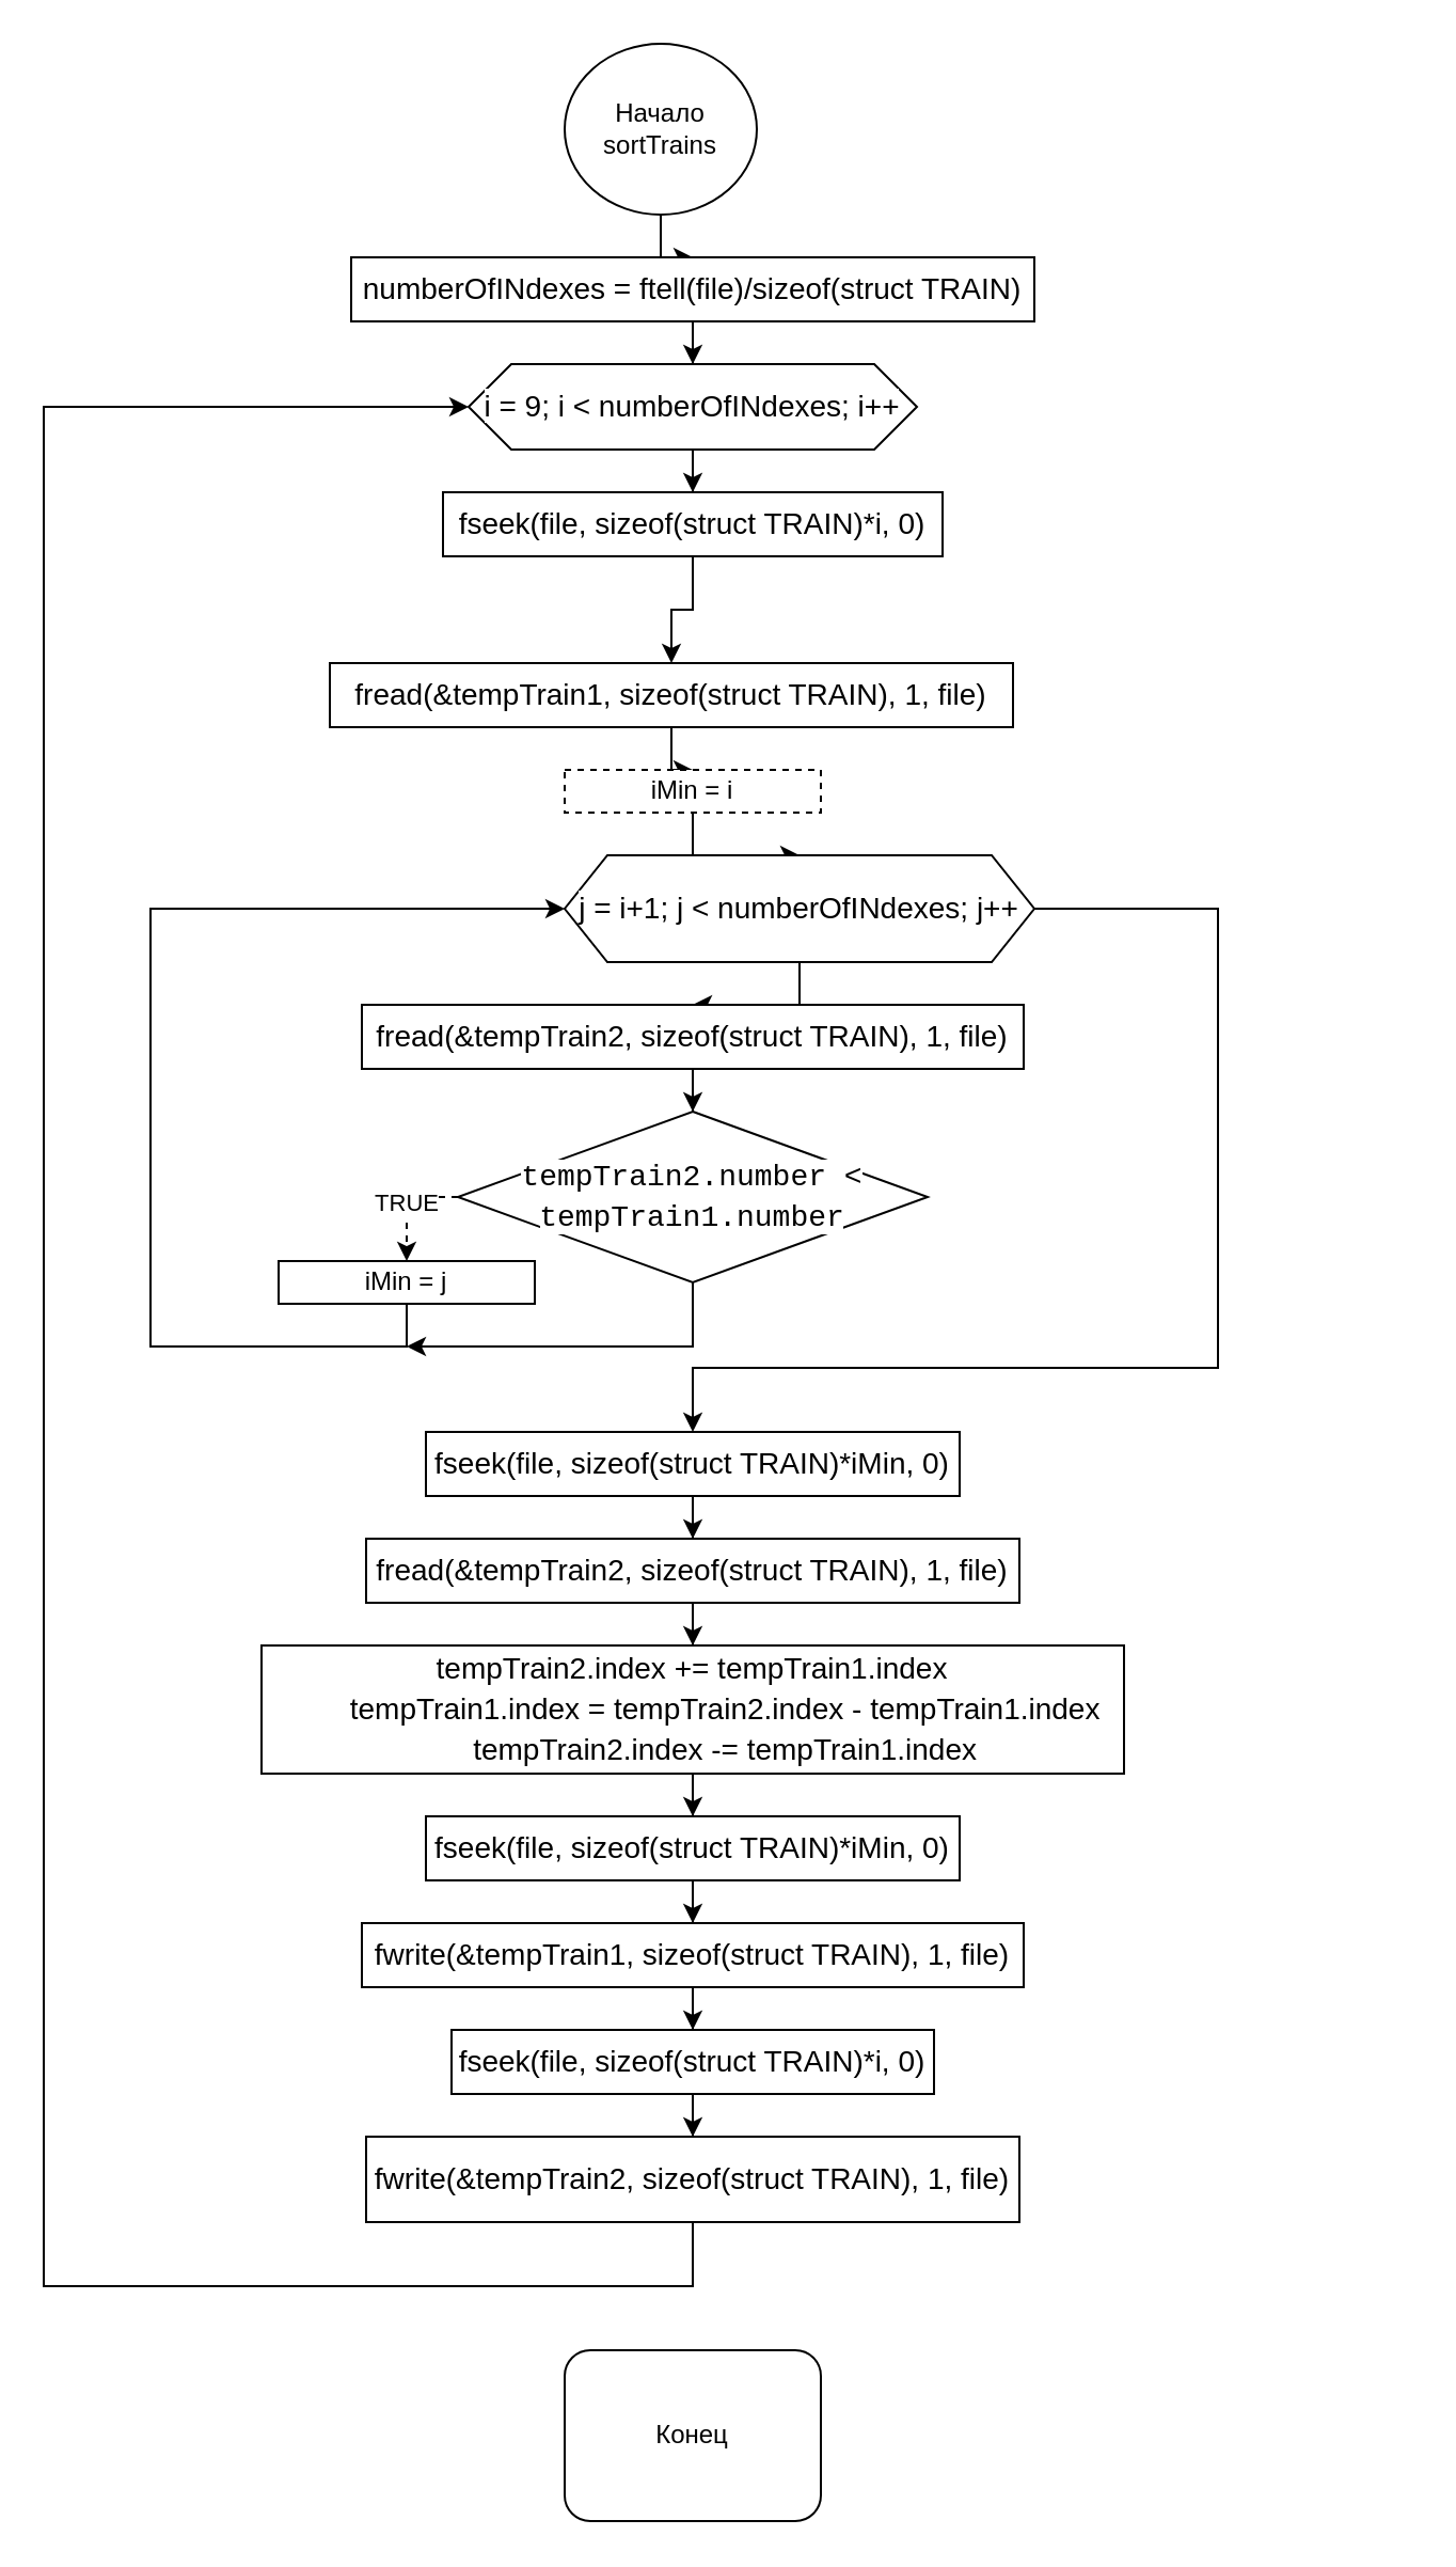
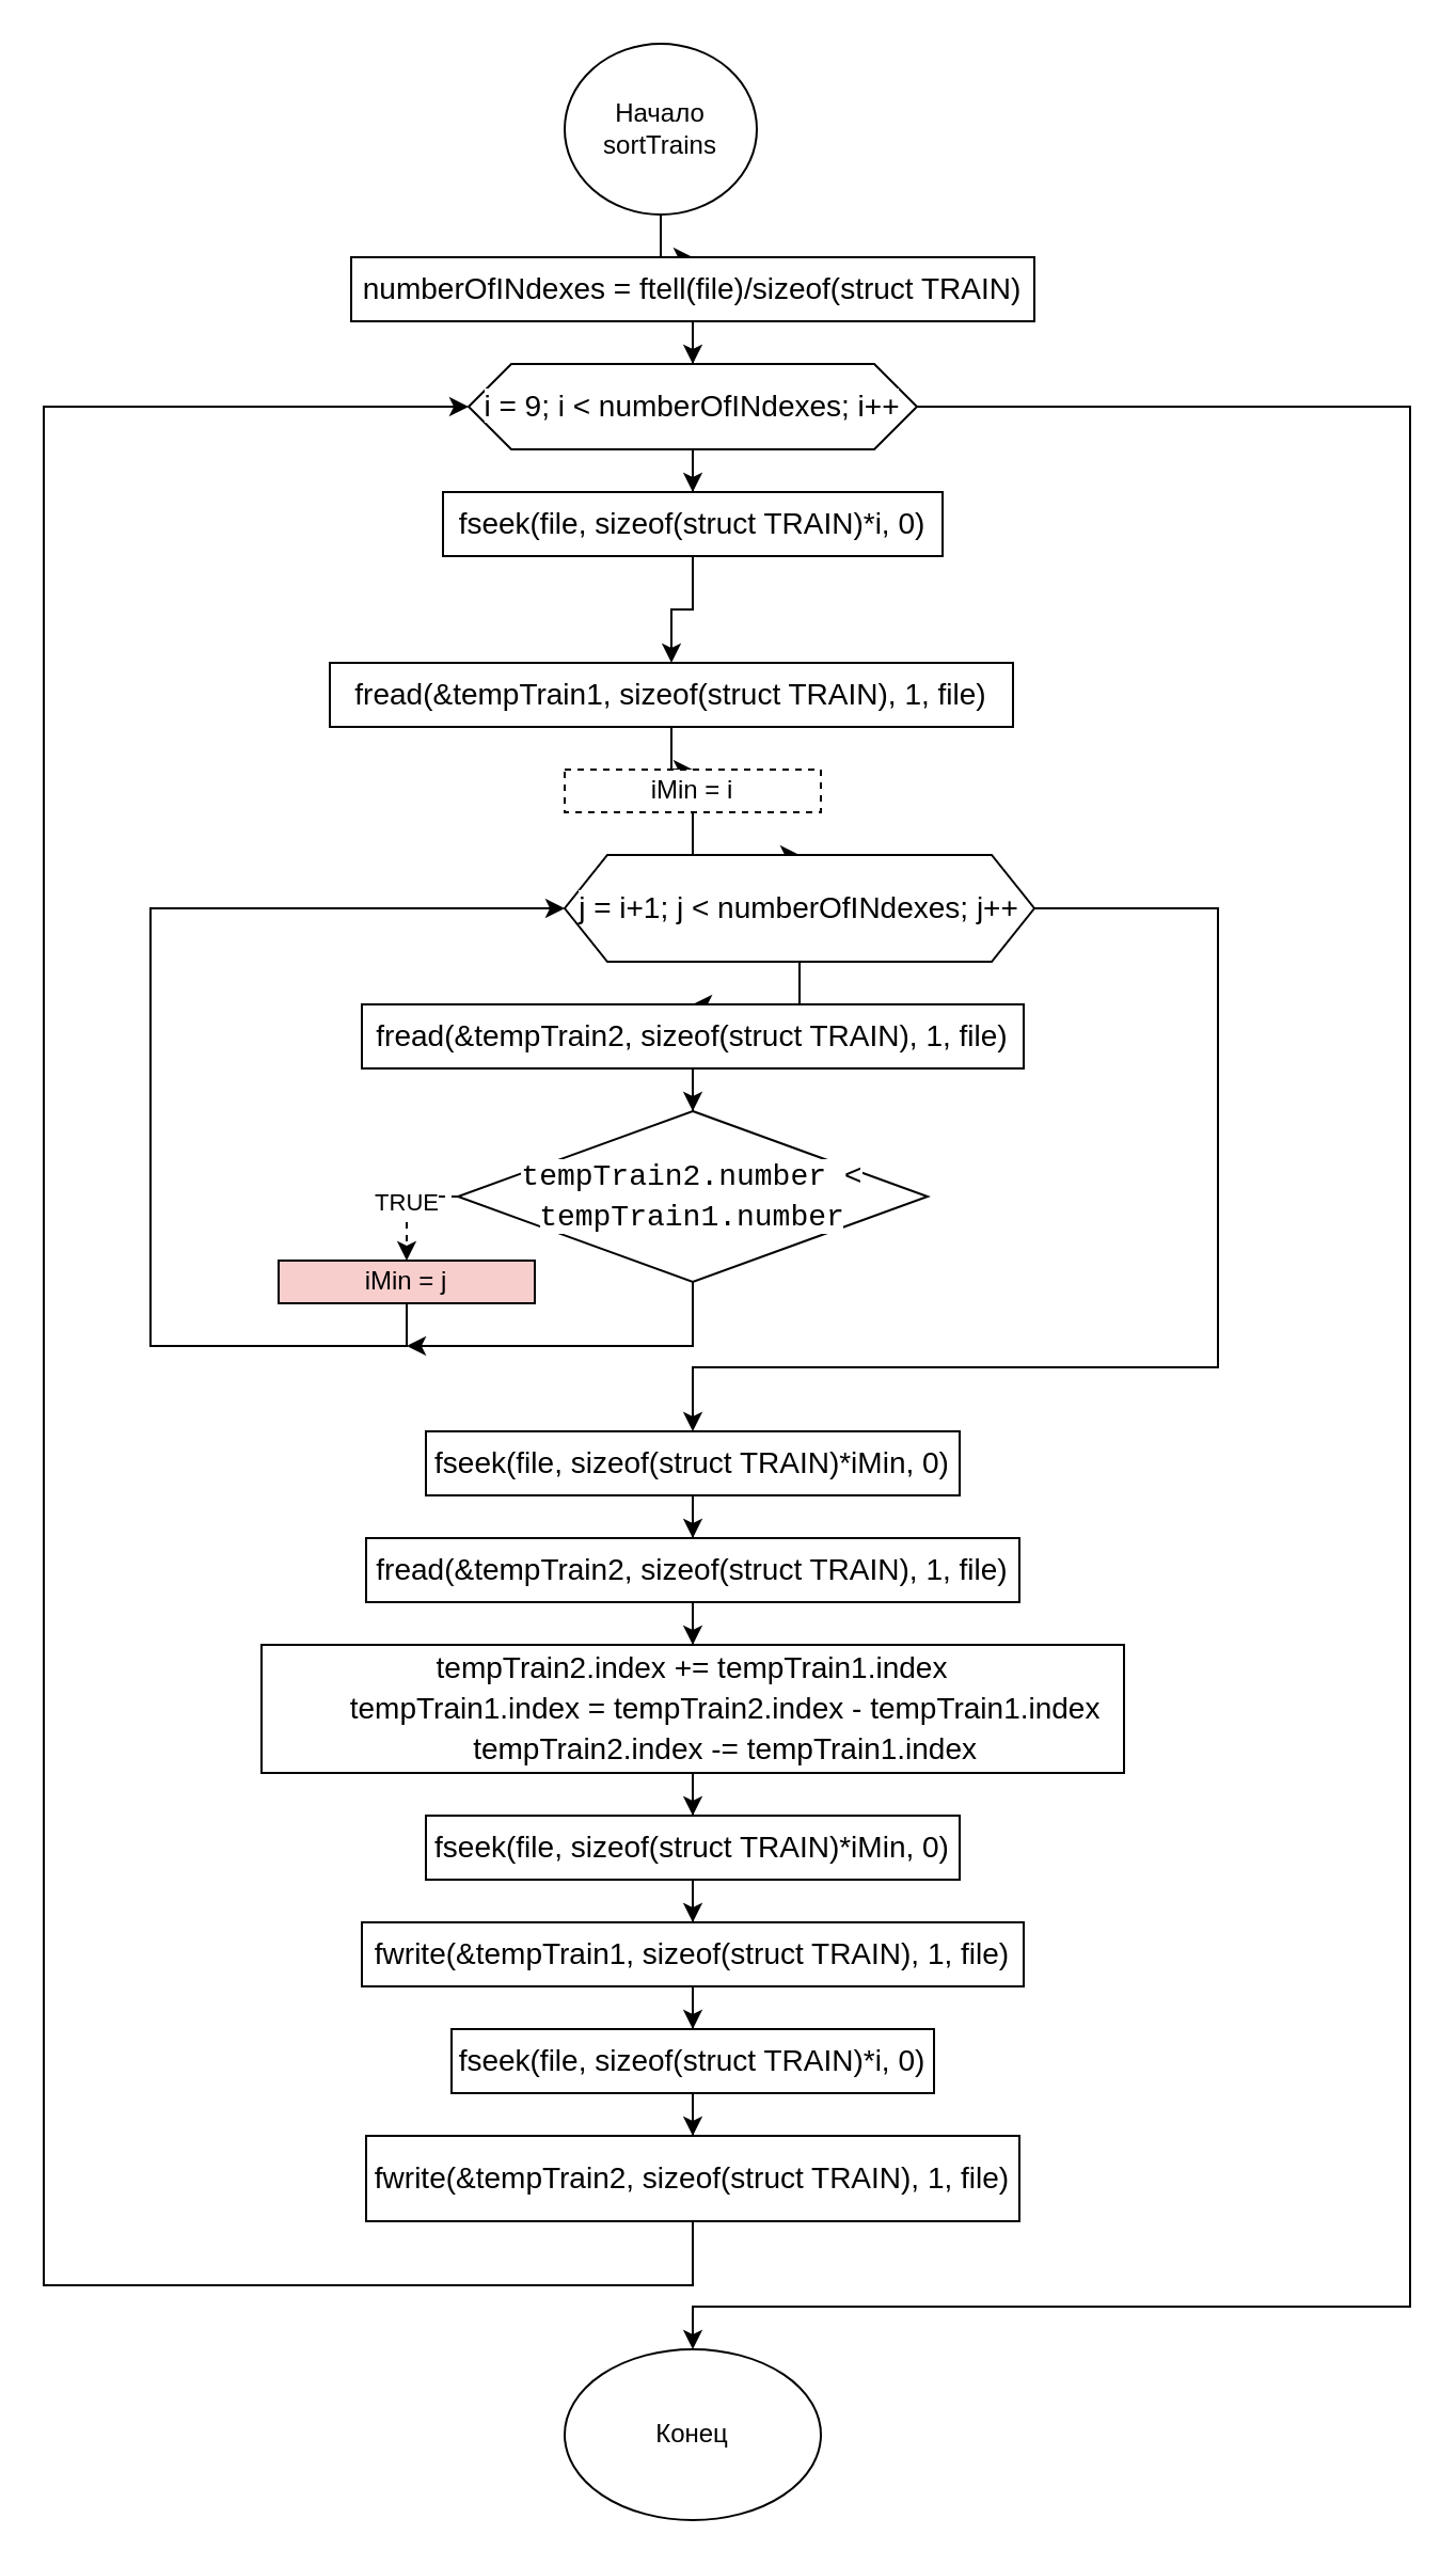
- <mxCell id="24" value="iMin = j" style="rounded=0;whiteSpace=wrap;html=1;" vertex="1" parent="1"><mxGeometry x="130" y="590" width="120" height="20" as="geometry" /></mxCell>
+ <mxCell id="24" value="iMin = j" style="rounded=0;whiteSpace=wrap;html=1;fillColor=#f8cecc;" vertex="1" parent="1"><mxGeometry x="130" y="590" width="120" height="20" as="geometry" /></mxCell>
+ <mxCell id="7" style="edgeStyle=orthogonalEdgeStyle;rounded=0;orthogonalLoop=1;jettySize=auto;html=1;entryX=0.5;entryY=0;entryDx=0;entryDy=0;" edge="1" parent="1" source="8" target="39"><mxGeometry relative="1" as="geometry"><Array as="points"><mxPoint x="660" y="190" /><mxPoint x="660" y="1080" /><mxPoint x="324" y="1080" /></Array></mxGeometry></mxCell>
- <mxCell id="39" value="Конец" style="whiteSpace=wrap;html=1;rounded=1;" vertex="1" parent="1"><mxGeometry x="264" y="1100" width="120" height="80" as="geometry" /></mxCell>
+ <mxCell id="39" value="Конец" style="ellipse;whiteSpace=wrap;html=1;" vertex="1" parent="1"><mxGeometry x="264" y="1100" width="120" height="80" as="geometry" /></mxCell>
